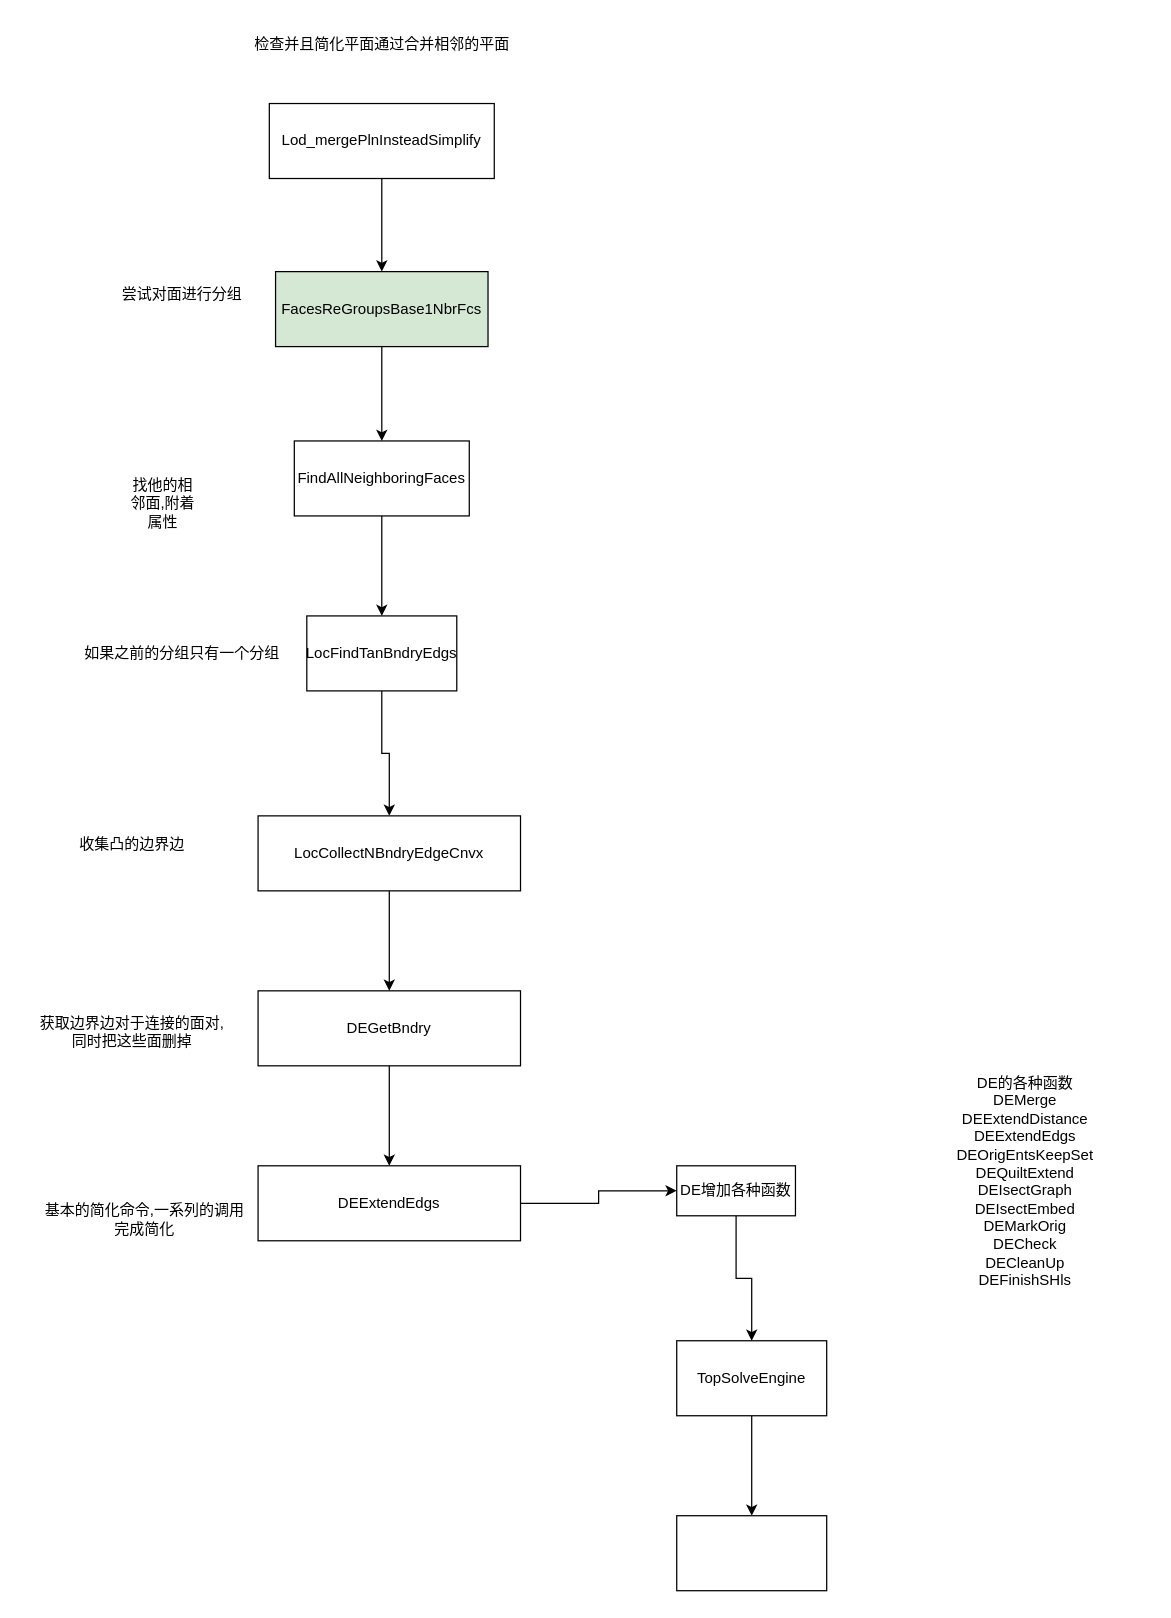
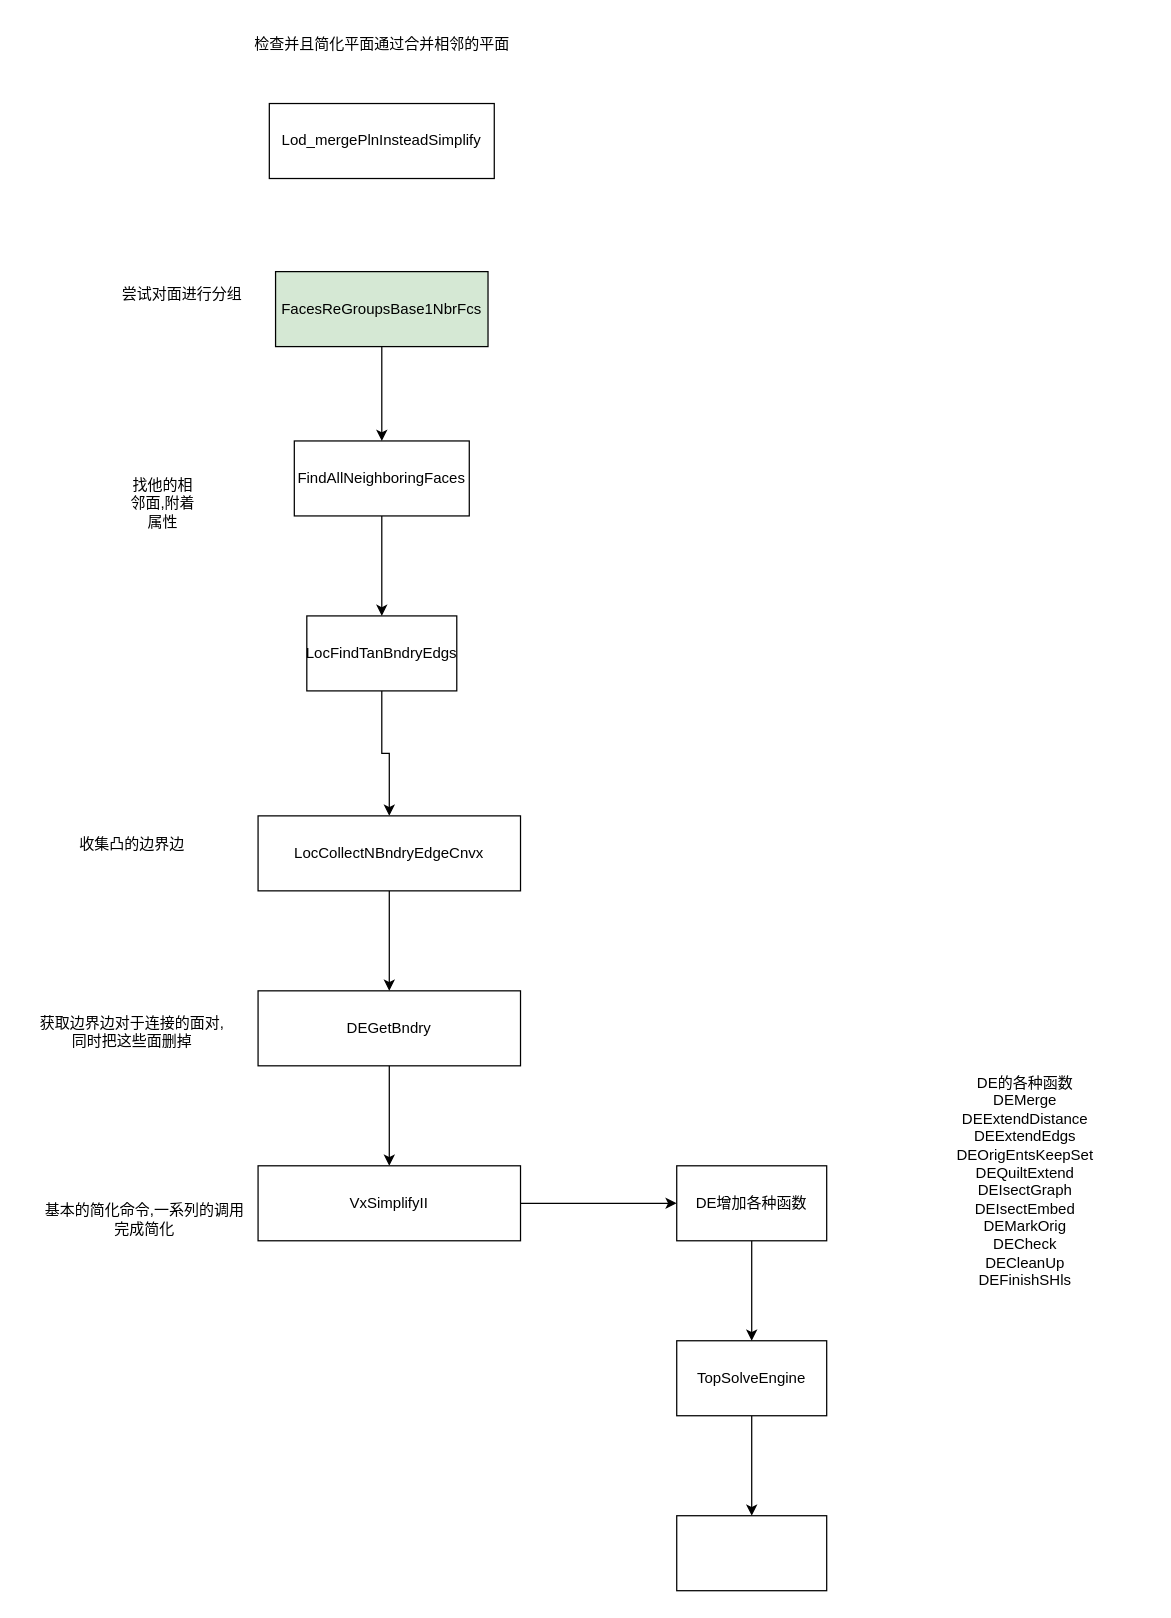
- <mxCell id="8" value="" style="edgeStyle=orthogonalEdgeStyle;rounded=0;orthogonalLoop=1;jettySize=auto;html=1;" edge="1" parent="1" source="3" target="9"><mxGeometry relative="1" as="geometry"><mxPoint x="305" y="142" as="sourcePoint" /><mxPoint x="315" y="302" as="targetPoint" /></mxGeometry></mxCell>
- <mxCell id="13" value="如果之前的分组只有一个分组" style="text;html=1;align=center;verticalAlign=middle;resizable=0;points=[];autosize=1;strokeColor=none;fillColor=none;" vertex="1" parent="1"><mxGeometry x="55" y="507" width="180" height="30" as="geometry" /></mxCell>
- <mxCell id="24" value="DE增加各种函数" style="whiteSpace=wrap;html=1;rounded=0;" vertex="1" parent="1"><mxGeometry x="541" y="932" width="95" height="40" as="geometry" /></mxCell>
+ <mxCell id="24" value="DE增加各种函数" style="whiteSpace=wrap;html=1;rounded=0;" vertex="1" parent="1"><mxGeometry x="541" y="932" width="120" height="60" as="geometry" /></mxCell>
- <mxCell id="21" value="DEExtendEdgs" style="whiteSpace=wrap;html=1;rounded=0;" vertex="1" parent="1"><mxGeometry x="206" y="932" width="210" height="60" as="geometry" /></mxCell>
+ <mxCell id="21" value="VxSimplifyII" style="whiteSpace=wrap;html=1;rounded=0;" vertex="1" parent="1"><mxGeometry x="206" y="932" width="210" height="60" as="geometry" /></mxCell>
